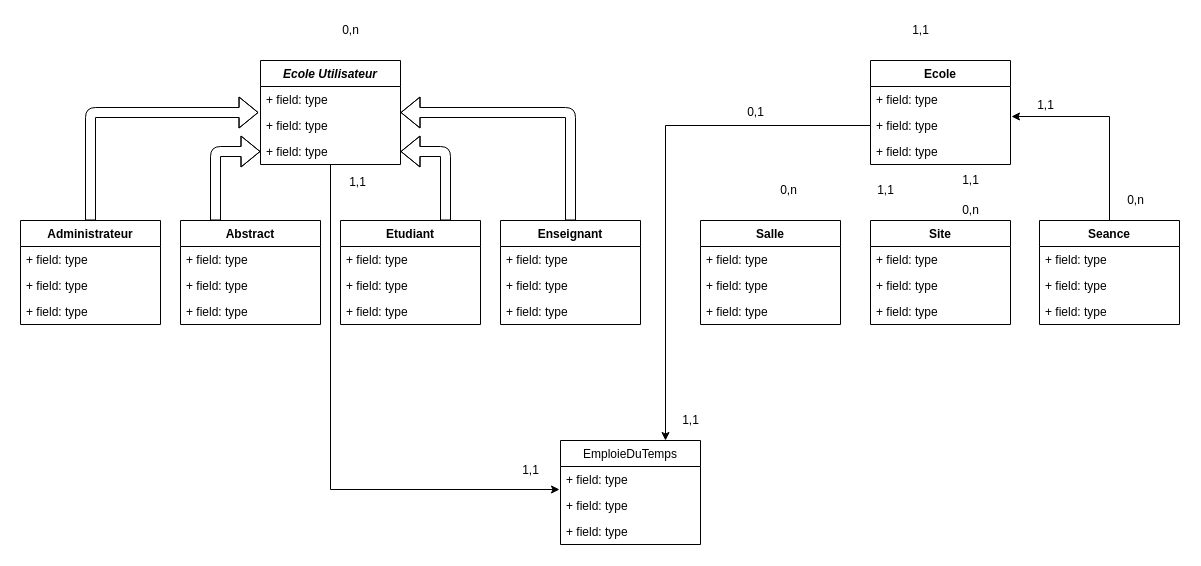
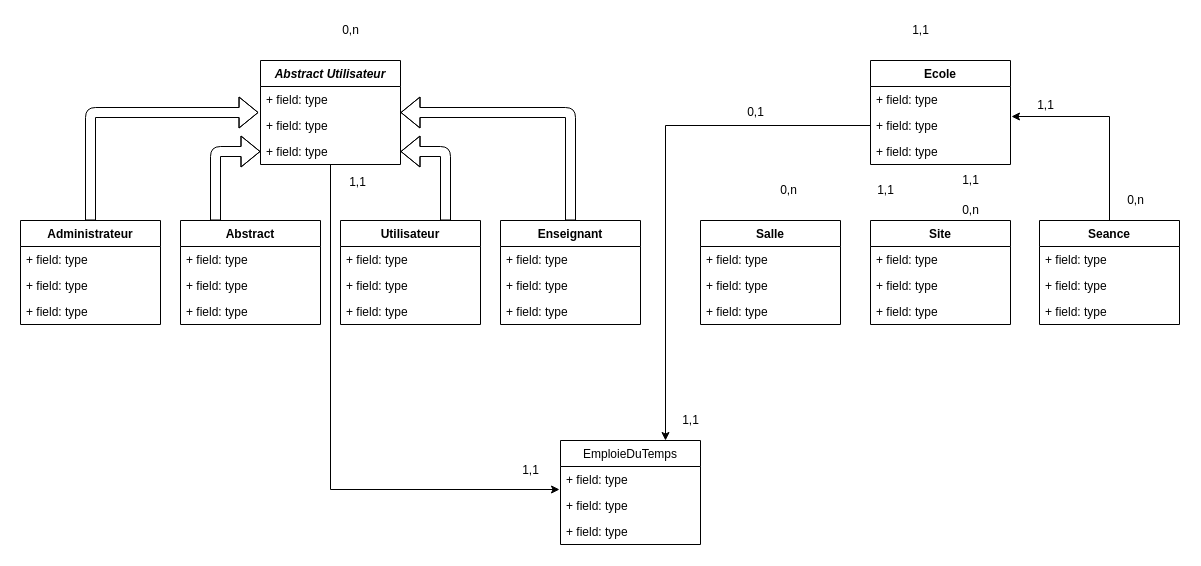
- <mxCell id="19" value="Ecole Utilisateur" style="swimlane;fontStyle=3;childLayout=stackLayout;horizontal=1;startSize=26;fillColor=none;horizontalStack=0;resizeParent=1;resizeParentMax=0;resizeLast=0;collapsible=1;marginBottom=0;" vertex="1" parent="1"><mxGeometry x="260" y="60" width="140" height="104" as="geometry" /></mxCell>
+ <mxCell id="19" value="Abstract Utilisateur" style="swimlane;fontStyle=3;childLayout=stackLayout;horizontal=1;startSize=26;fillColor=none;horizontalStack=0;resizeParent=1;resizeParentMax=0;resizeLast=0;collapsible=1;marginBottom=0;" vertex="1" parent="1"><mxGeometry x="260" y="60" width="140" height="104" as="geometry" /></mxCell>
- <mxCell id="10" value="Etudiant" style="swimlane;fontStyle=1;childLayout=stackLayout;horizontal=1;startSize=26;fillColor=none;horizontalStack=0;resizeParent=1;resizeParentMax=0;resizeLast=0;collapsible=1;marginBottom=0;" vertex="1" parent="1"><mxGeometry x="340" y="220" width="140" height="104" as="geometry" /></mxCell>
+ <mxCell id="10" value="Utilisateur" style="swimlane;fontStyle=1;childLayout=stackLayout;horizontal=1;startSize=26;fillColor=none;horizontalStack=0;resizeParent=1;resizeParentMax=0;resizeLast=0;collapsible=1;marginBottom=0;" vertex="1" parent="1"><mxGeometry x="340" y="220" width="140" height="104" as="geometry" /></mxCell>
